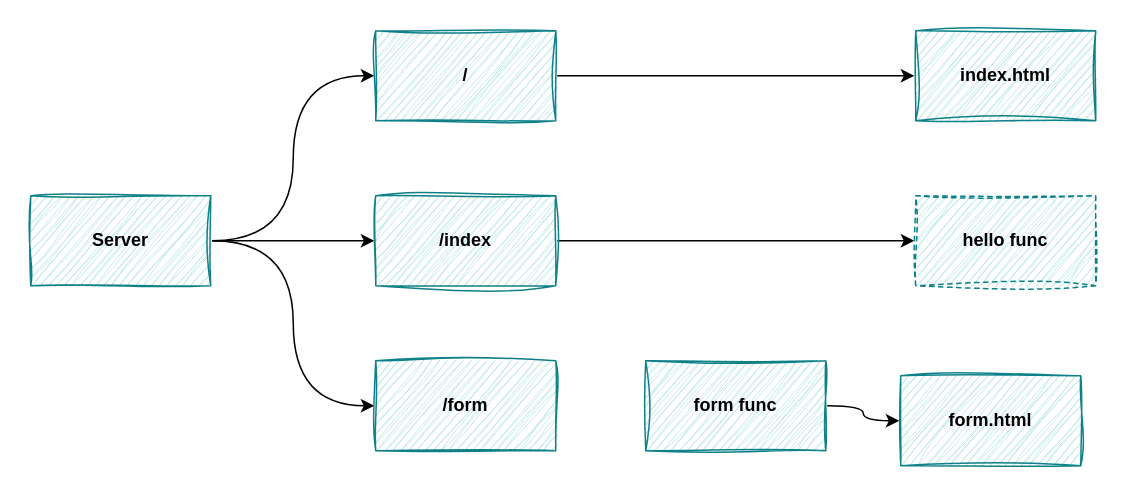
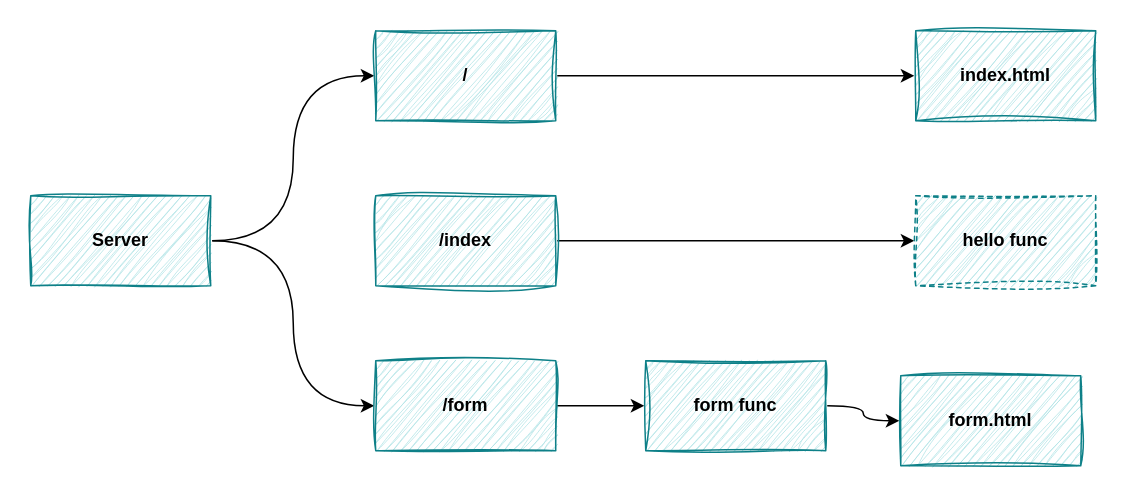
- <mxCell id="3" style="edgeStyle=orthogonalEdgeStyle;rounded=0;orthogonalLoop=1;jettySize=auto;html=1;entryX=0;entryY=0.5;entryDx=0;entryDy=0;curved=1;" edge="1" parent="1" source="5" target="9"><mxGeometry relative="1" as="geometry" /></mxCell>
+ <mxCell id="6" style="edgeStyle=orthogonalEdgeStyle;rounded=0;orthogonalLoop=1;jettySize=auto;html=1;entryX=0;entryY=0.5;entryDx=0;entryDy=0;curved=1;" edge="1" parent="1" source="7" target="16"><mxGeometry relative="1" as="geometry" /></mxCell>
